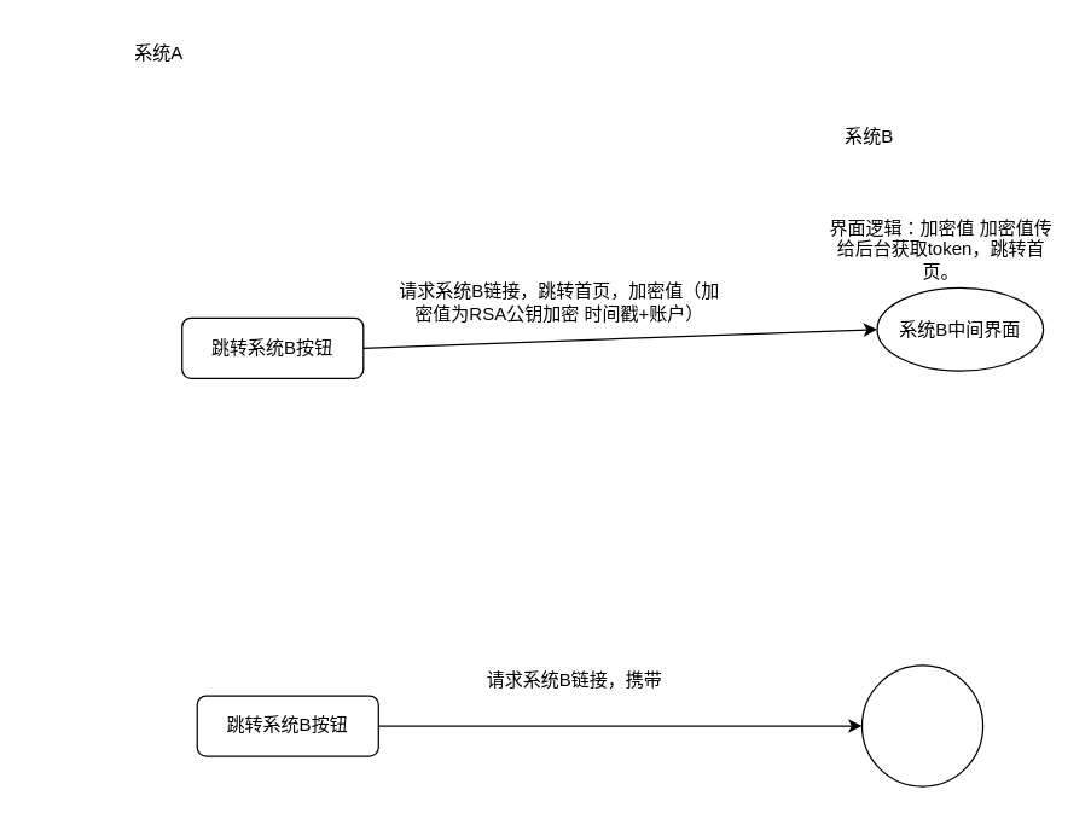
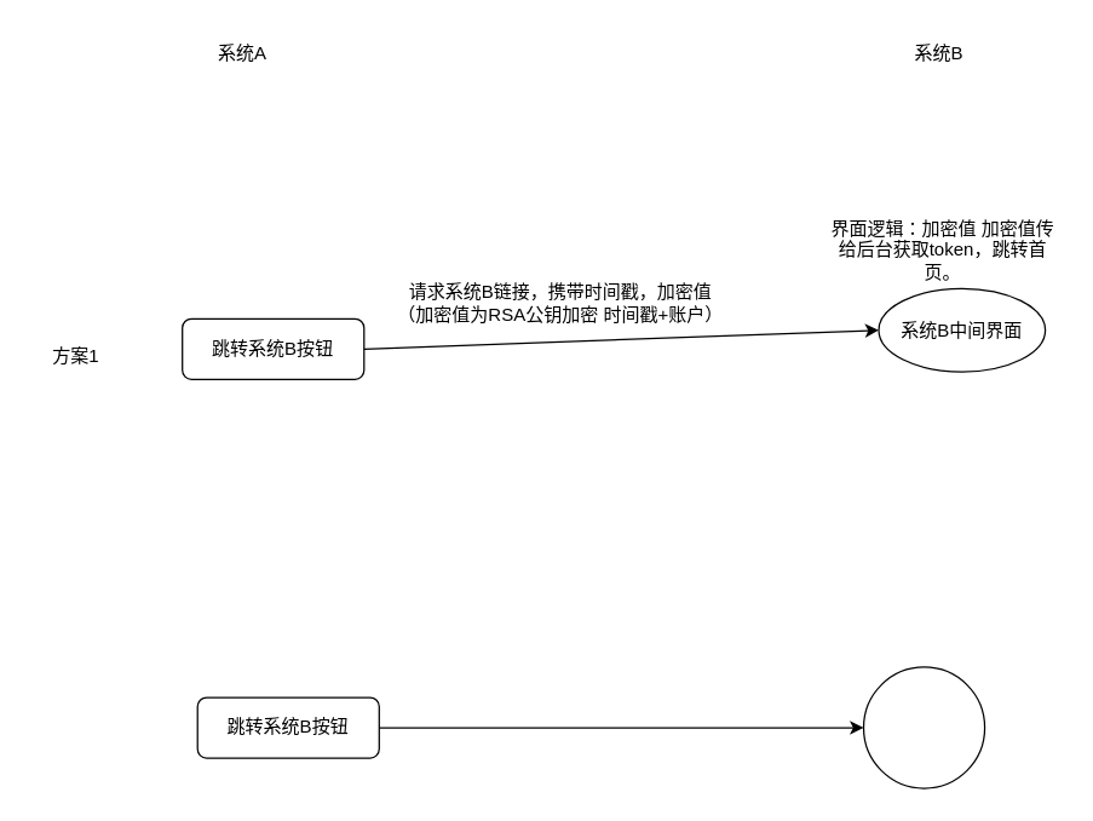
- <mxCell id="3" value="系统A" style="text;html=1;strokeColor=none;fillColor=none;align=center;verticalAlign=middle;whiteSpace=wrap;rounded=0;" vertex="1" parent="1"><mxGeometry x="75" y="20" width="60" height="30" as="geometry" /></mxCell>
+ <mxCell id="3" value="系统A" style="text;html=1;strokeColor=none;fillColor=none;align=center;verticalAlign=middle;whiteSpace=wrap;rounded=0;" vertex="1" parent="1"><mxGeometry x="130" y="20" width="60" height="30" as="geometry" /></mxCell>
- <mxCell id="4" value="系统B" style="text;html=1;strokeColor=none;fillColor=none;align=center;verticalAlign=middle;whiteSpace=wrap;rounded=0;" vertex="1" parent="1"><mxGeometry x="545" y="75" width="60" height="30" as="geometry" /></mxCell>
+ <mxCell id="4" value="系统B" style="text;html=1;strokeColor=none;fillColor=none;align=center;verticalAlign=middle;whiteSpace=wrap;rounded=0;" vertex="1" parent="1"><mxGeometry x="590" y="20" width="60" height="30" as="geometry" /></mxCell>
- <mxCell id="6" value="请求系统B链接，跳转首页，加密值（加密值为RSA公钥加密 时间戳+账户）" style="text;html=1;strokeColor=none;fillColor=none;align=center;verticalAlign=middle;whiteSpace=wrap;rounded=0;" vertex="1" parent="1"><mxGeometry x="260" y="170" width="220" height="60" as="geometry" /></mxCell>
+ <mxCell id="6" value="请求系统B链接，携带时间戳，加密值（加密值为RSA公钥加密 时间戳+账户）" style="text;html=1;strokeColor=none;fillColor=none;align=center;verticalAlign=middle;whiteSpace=wrap;rounded=0;" vertex="1" parent="1"><mxGeometry x="260" y="170" width="220" height="60" as="geometry" /></mxCell>
+ <mxCell id="9" value="方案1" style="text;html=1;strokeColor=none;fillColor=none;align=center;verticalAlign=middle;whiteSpace=wrap;rounded=0;" vertex="1" parent="1"><mxGeometry x="20" y="220" width="60" height="30" as="geometry" /></mxCell>
- <mxCell id="13" value="请求系统B链接，携带" style="text;html=1;strokeColor=none;fillColor=none;align=center;verticalAlign=middle;whiteSpace=wrap;rounded=0;" vertex="1" parent="1"><mxGeometry x="270" y="420" width="220" height="60" as="geometry" /></mxCell>
